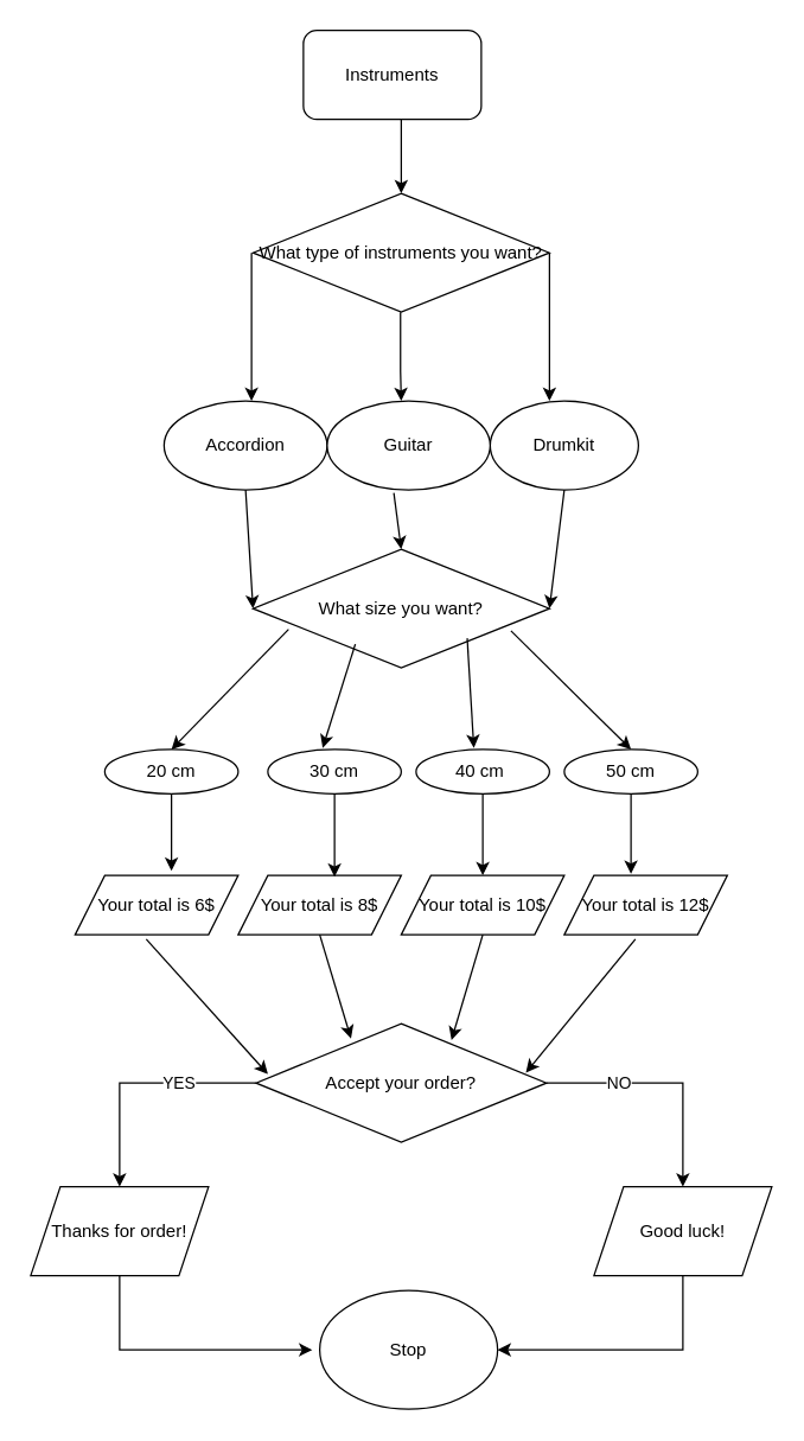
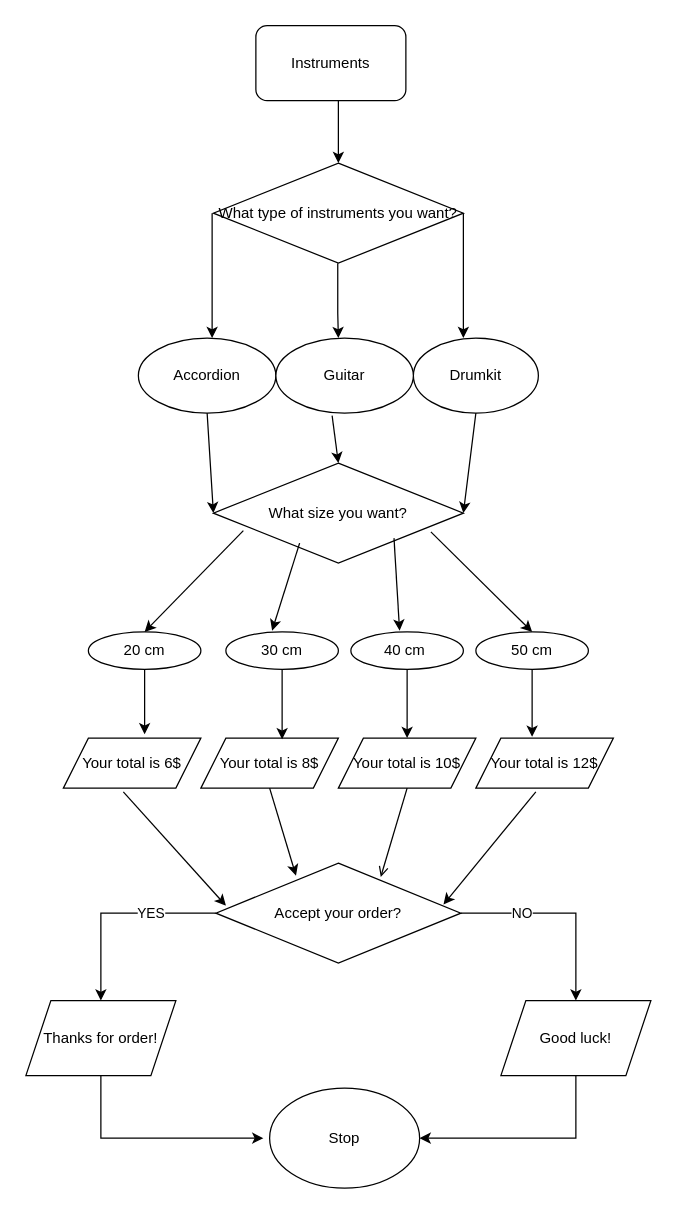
- <mxCell id="34" value="" style="endArrow=classic;html=1;rounded=0;exitX=0.5;exitY=1;exitDx=0;exitDy=0;entryX=0.673;entryY=0.138;entryDx=0;entryDy=0;entryPerimeter=0;" parent="1" source="25" target="31" edge="1"><mxGeometry width="50" height="50" relative="1" as="geometry"><mxPoint x="250" y="540" as="sourcePoint" /><mxPoint x="300" y="490" as="targetPoint" /></mxGeometry></mxCell>
+ <mxCell id="34" value="" style="endArrow=open;html=1;rounded=0;exitX=0.5;exitY=1;exitDx=0;exitDy=0;entryX=0.673;entryY=0.138;entryDx=0;entryDy=0;entryPerimeter=0;" parent="1" source="25" target="31" edge="1"><mxGeometry width="50" height="50" relative="1" as="geometry"><mxPoint x="250" y="540" as="sourcePoint" /><mxPoint x="300" y="490" as="targetPoint" /></mxGeometry></mxCell>
